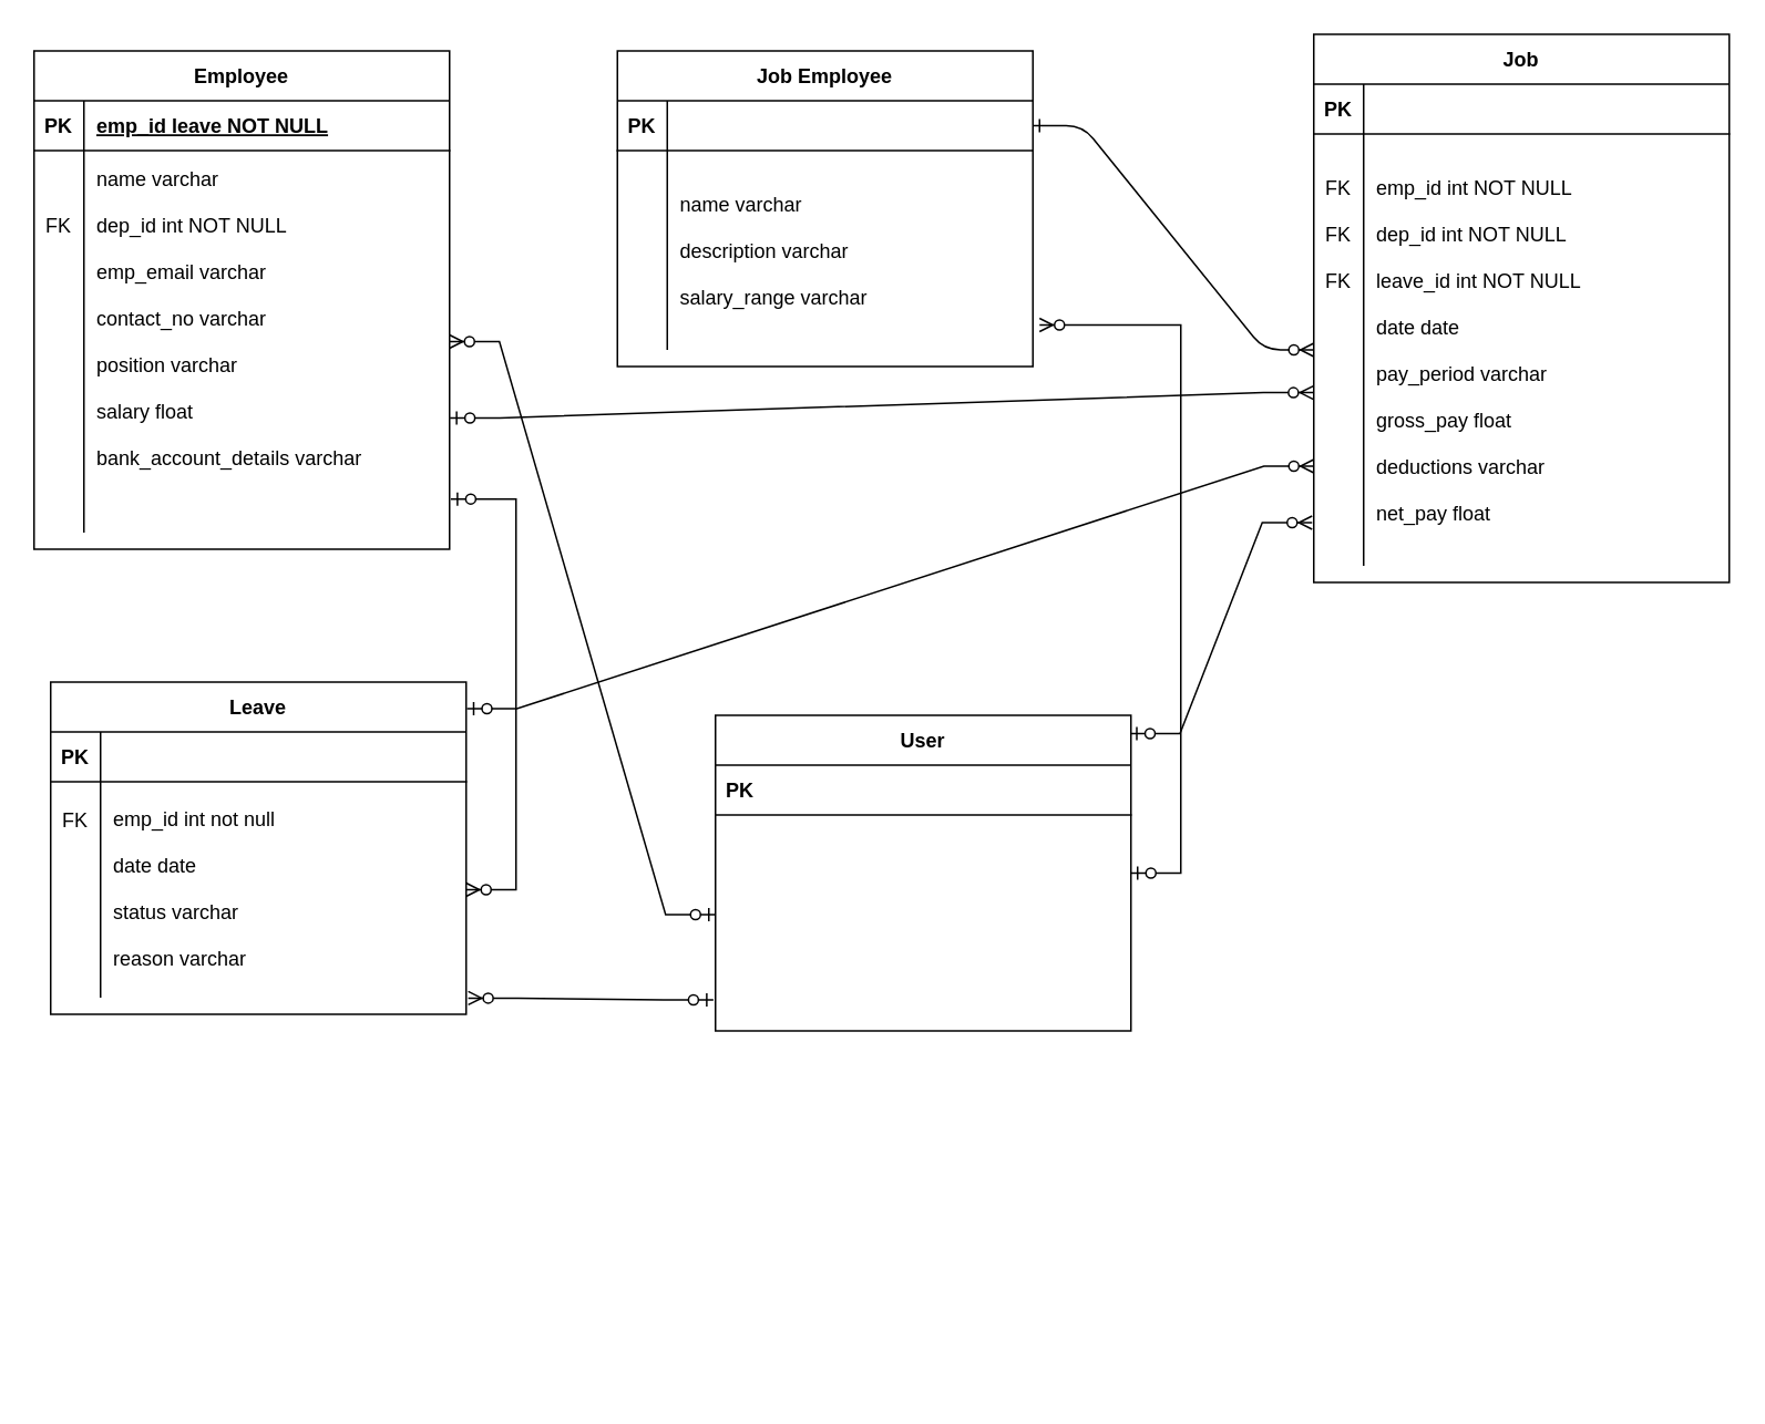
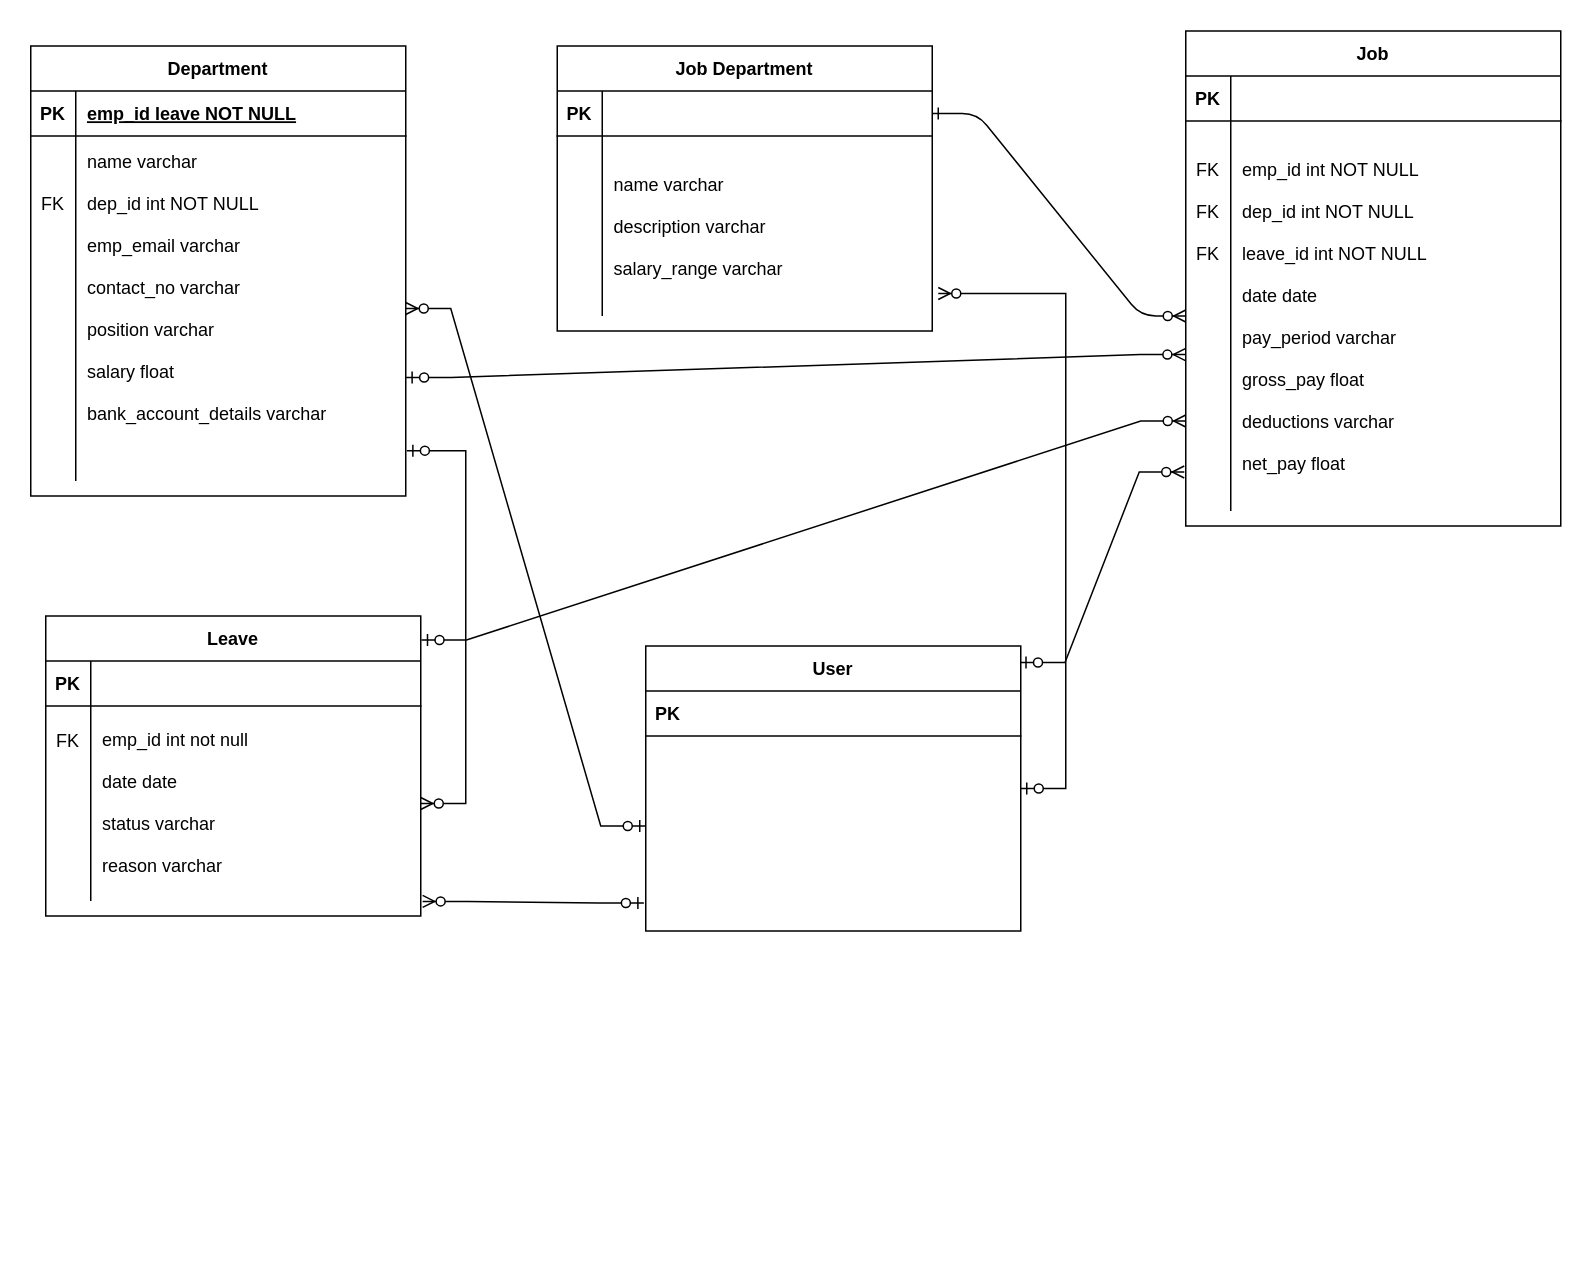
- <mxCell id="15" value="Employee" style="shape=table;startSize=30;container=1;collapsible=1;childLayout=tableLayout;fixedRows=1;rowLines=0;fontStyle=1;align=center;resizeLast=1;" parent="1" vertex="1"><mxGeometry x="20" y="30" width="250" height="300" as="geometry" /></mxCell>
+ <mxCell id="15" value="Department" style="shape=table;startSize=30;container=1;collapsible=1;childLayout=tableLayout;fixedRows=1;rowLines=0;fontStyle=1;align=center;resizeLast=1;" parent="1" vertex="1"><mxGeometry x="20" y="30" width="250" height="300" as="geometry" /></mxCell>
- <mxCell id="3" value="Job Employee" style="shape=table;startSize=30;container=1;collapsible=1;childLayout=tableLayout;fixedRows=1;rowLines=0;fontStyle=1;align=center;resizeLast=1;" parent="1" vertex="1"><mxGeometry x="371" y="30" width="250" height="190" as="geometry" /></mxCell>
+ <mxCell id="3" value="Job Department" style="shape=table;startSize=30;container=1;collapsible=1;childLayout=tableLayout;fixedRows=1;rowLines=0;fontStyle=1;align=center;resizeLast=1;" parent="1" vertex="1"><mxGeometry x="371" y="30" width="250" height="190" as="geometry" /></mxCell>
